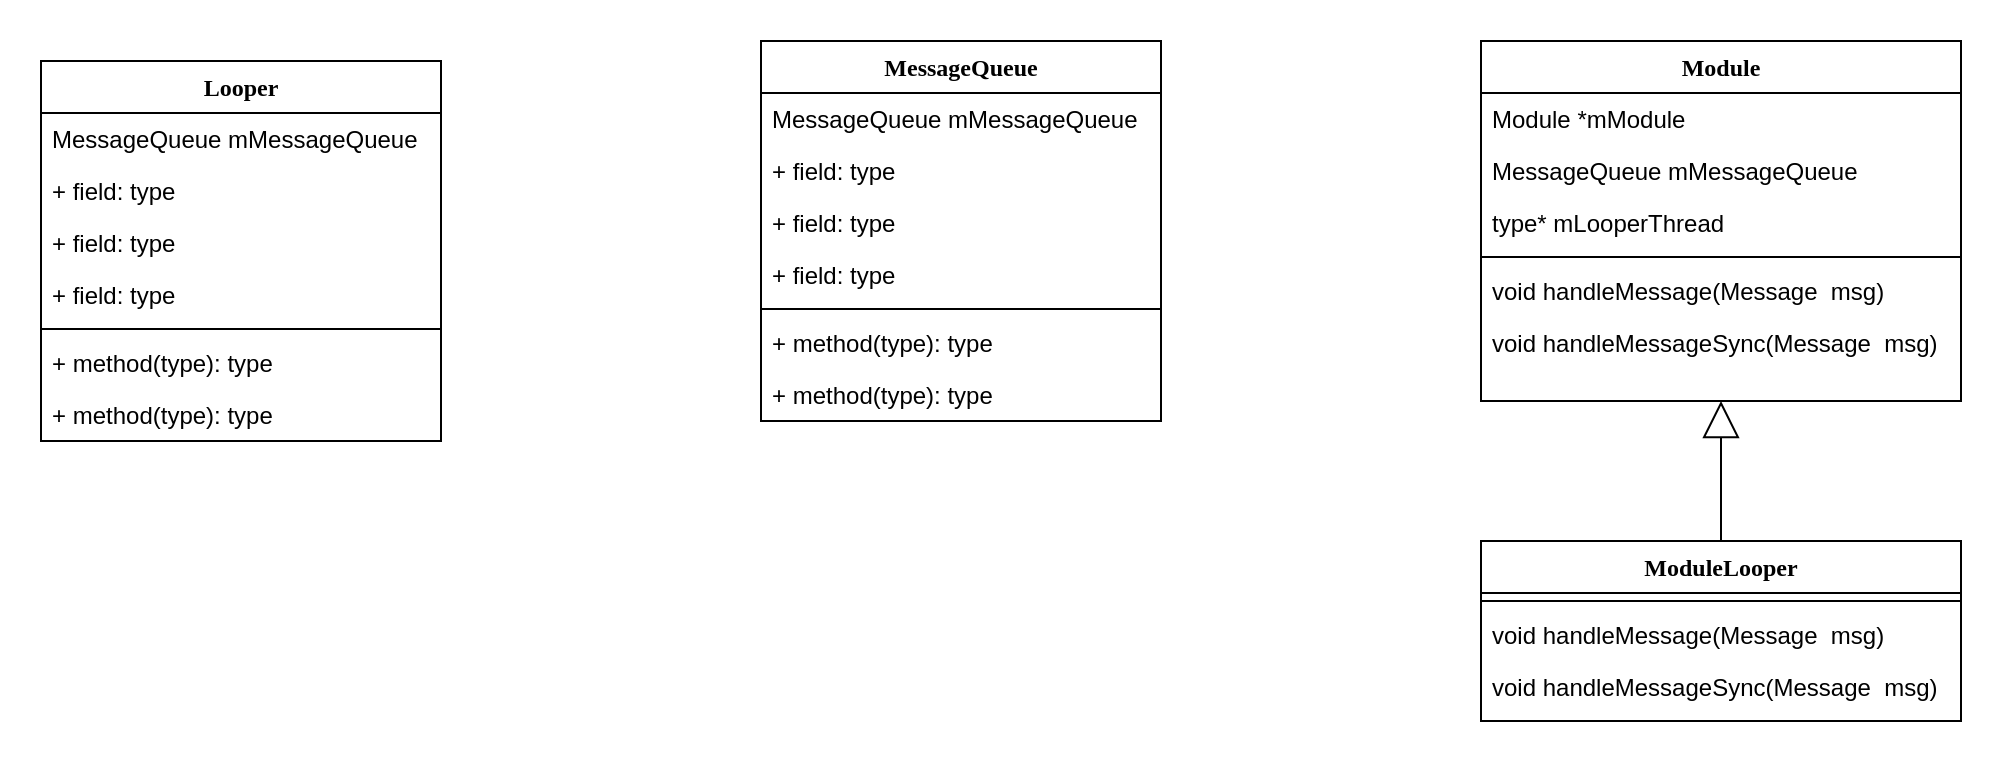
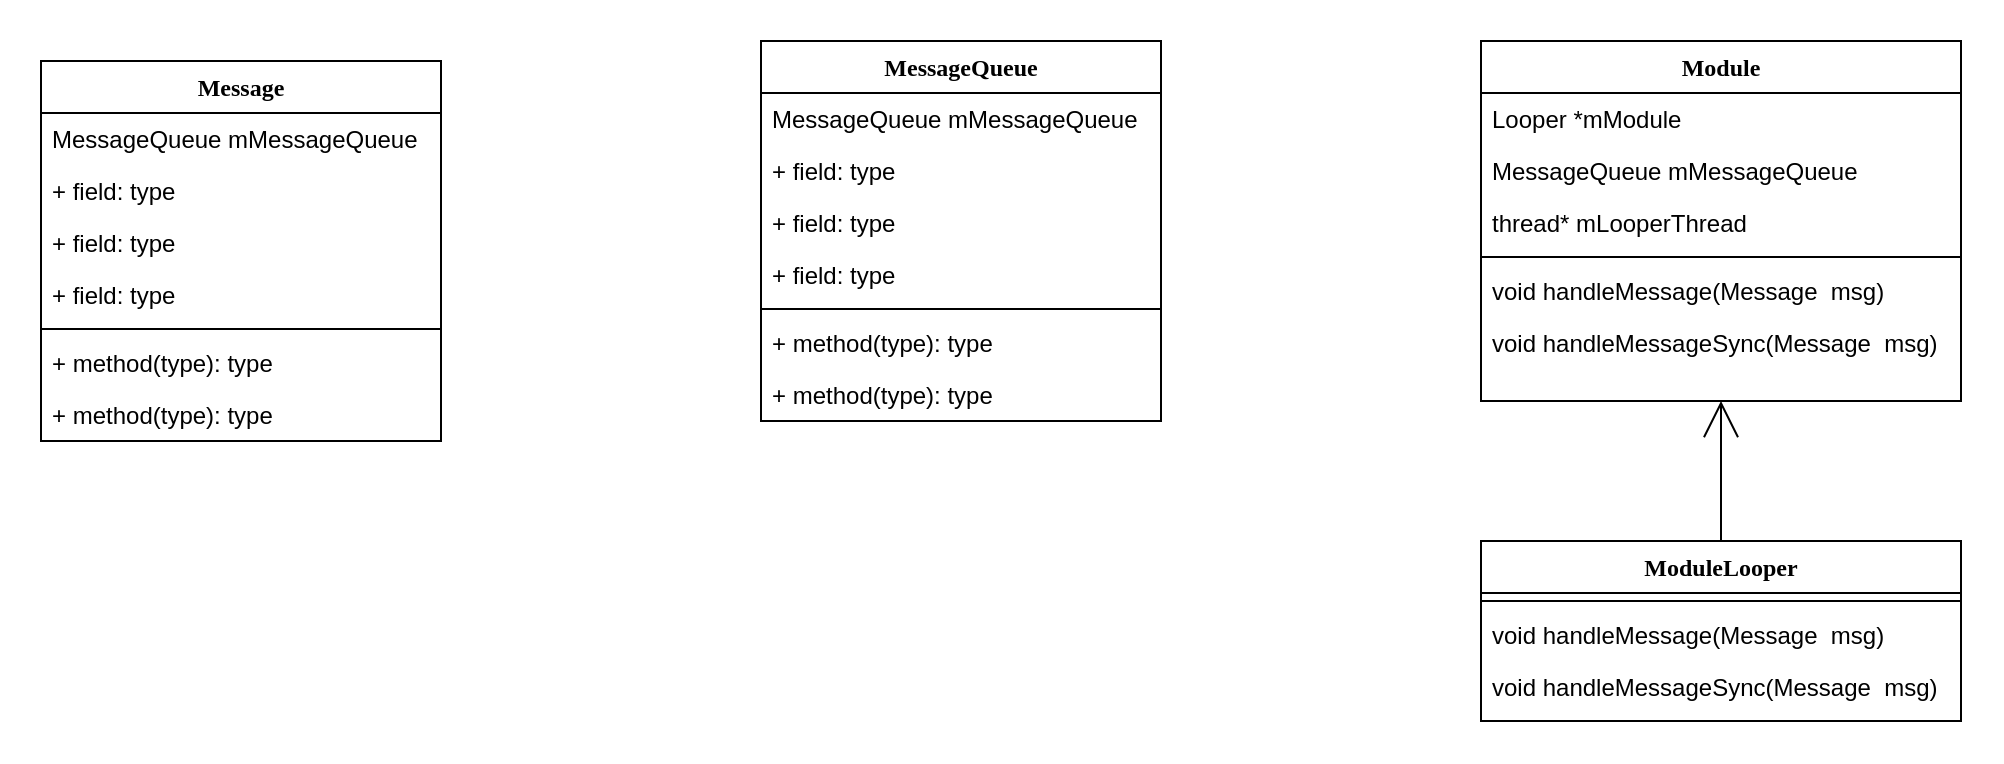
- <mxCell id="2" value="Looper" style="swimlane;html=1;fontStyle=1;align=center;verticalAlign=top;childLayout=stackLayout;horizontal=1;startSize=26;horizontalStack=0;resizeParent=1;resizeLast=0;collapsible=1;marginBottom=0;swimlaneFillColor=#ffffff;rounded=0;shadow=0;comic=0;labelBackgroundColor=none;strokeWidth=1;fillColor=none;fontFamily=Verdana;fontSize=12" parent="1" vertex="1"><mxGeometry x="20" y="30" width="200" height="190" as="geometry" /></mxCell>
+ <mxCell id="2" value="Message" style="swimlane;html=1;fontStyle=1;align=center;verticalAlign=top;childLayout=stackLayout;horizontal=1;startSize=26;horizontalStack=0;resizeParent=1;resizeLast=0;collapsible=1;marginBottom=0;swimlaneFillColor=#ffffff;rounded=0;shadow=0;comic=0;labelBackgroundColor=none;strokeWidth=1;fillColor=none;fontFamily=Verdana;fontSize=12" parent="1" vertex="1"><mxGeometry x="20" y="30" width="200" height="190" as="geometry" /></mxCell>
- <mxCell id="19" value="Module *mModule" style="text;html=1;strokeColor=none;fillColor=none;align=left;verticalAlign=top;spacingLeft=4;spacingRight=4;whiteSpace=wrap;overflow=hidden;rotatable=0;points=[[0,0.5],[1,0.5]];portConstraint=eastwest;" vertex="1" parent="18"><mxGeometry y="26" width="240" height="26" as="geometry" /></mxCell>
+ <mxCell id="19" value="Looper *mModule" style="text;html=1;strokeColor=none;fillColor=none;align=left;verticalAlign=top;spacingLeft=4;spacingRight=4;whiteSpace=wrap;overflow=hidden;rotatable=0;points=[[0,0.5],[1,0.5]];portConstraint=eastwest;" vertex="1" parent="18"><mxGeometry y="26" width="240" height="26" as="geometry" /></mxCell>
- <mxCell id="21" value="type* mLooperThread" style="text;html=1;strokeColor=none;fillColor=none;align=left;verticalAlign=top;spacingLeft=4;spacingRight=4;whiteSpace=wrap;overflow=hidden;rotatable=0;points=[[0,0.5],[1,0.5]];portConstraint=eastwest;" vertex="1" parent="18"><mxGeometry y="78" width="240" height="26" as="geometry" /></mxCell>
+ <mxCell id="21" value="thread* mLooperThread" style="text;html=1;strokeColor=none;fillColor=none;align=left;verticalAlign=top;spacingLeft=4;spacingRight=4;whiteSpace=wrap;overflow=hidden;rotatable=0;points=[[0,0.5],[1,0.5]];portConstraint=eastwest;" vertex="1" parent="18"><mxGeometry y="78" width="240" height="26" as="geometry" /></mxCell>
- <mxCell id="29" value="" style="endArrow=block;endSize=16;endFill=0;html=1;exitX=0.5;exitY=0;exitDx=0;exitDy=0;entryX=0.5;entryY=1;entryDx=0;entryDy=0;" edge="1" parent="1" source="25" target="18"><mxGeometry x="0.333" y="10" width="160" relative="1" as="geometry"><mxPoint x="730" y="210" as="sourcePoint" /><mxPoint x="860" y="250" as="targetPoint" /><mxPoint as="offset" /></mxGeometry></mxCell>
+ <mxCell id="29" value="" style="endArrow=open;endSize=16;endFill=0;html=1;exitX=0.5;exitY=0;exitDx=0;exitDy=0;entryX=0.5;entryY=1;entryDx=0;entryDy=0;" edge="1" parent="1" source="25" target="18"><mxGeometry x="0.333" y="10" width="160" relative="1" as="geometry"><mxPoint x="730" y="210" as="sourcePoint" /><mxPoint x="860" y="250" as="targetPoint" /><mxPoint as="offset" /></mxGeometry></mxCell>
